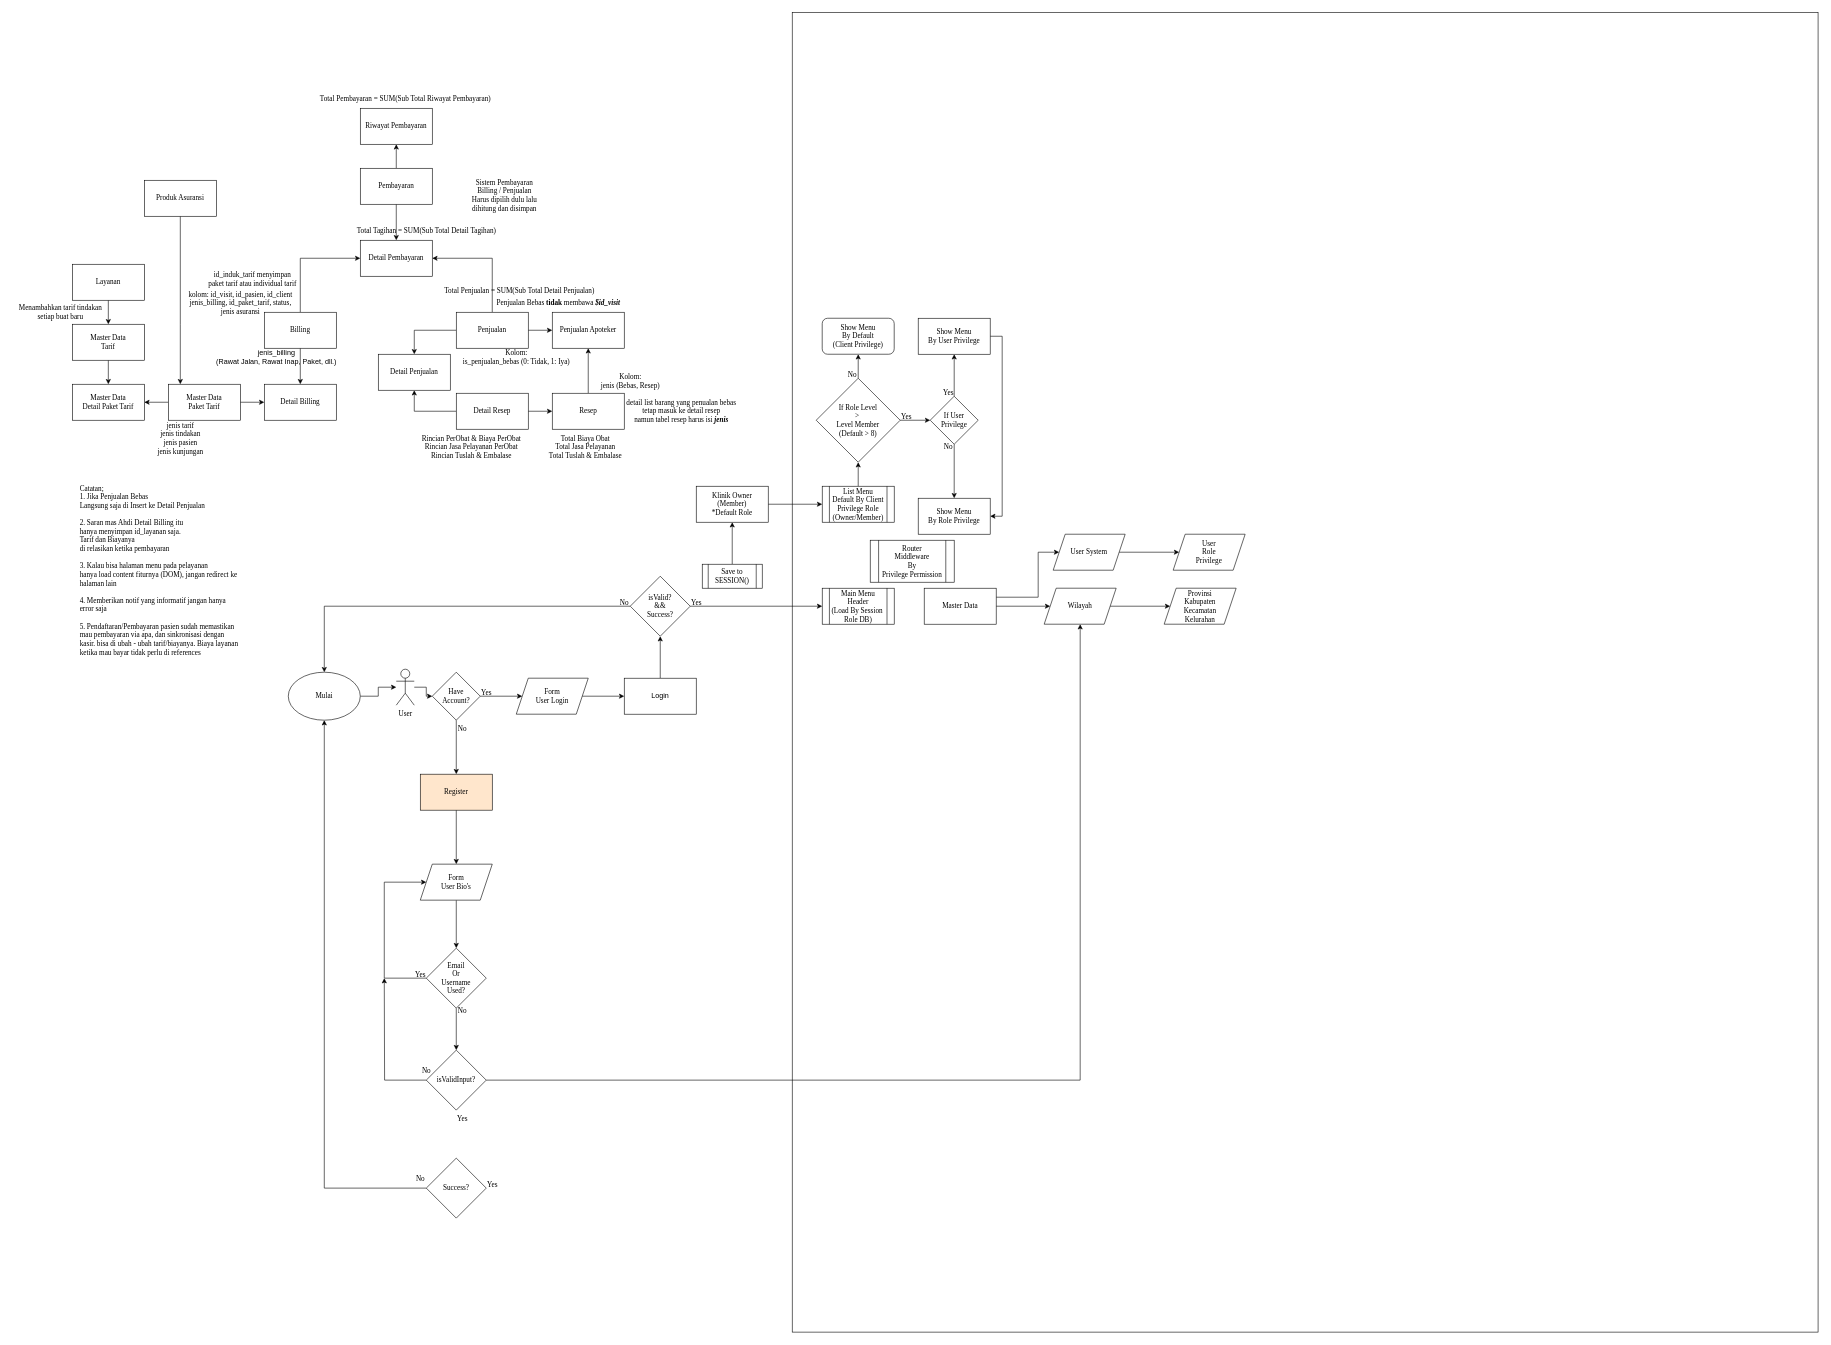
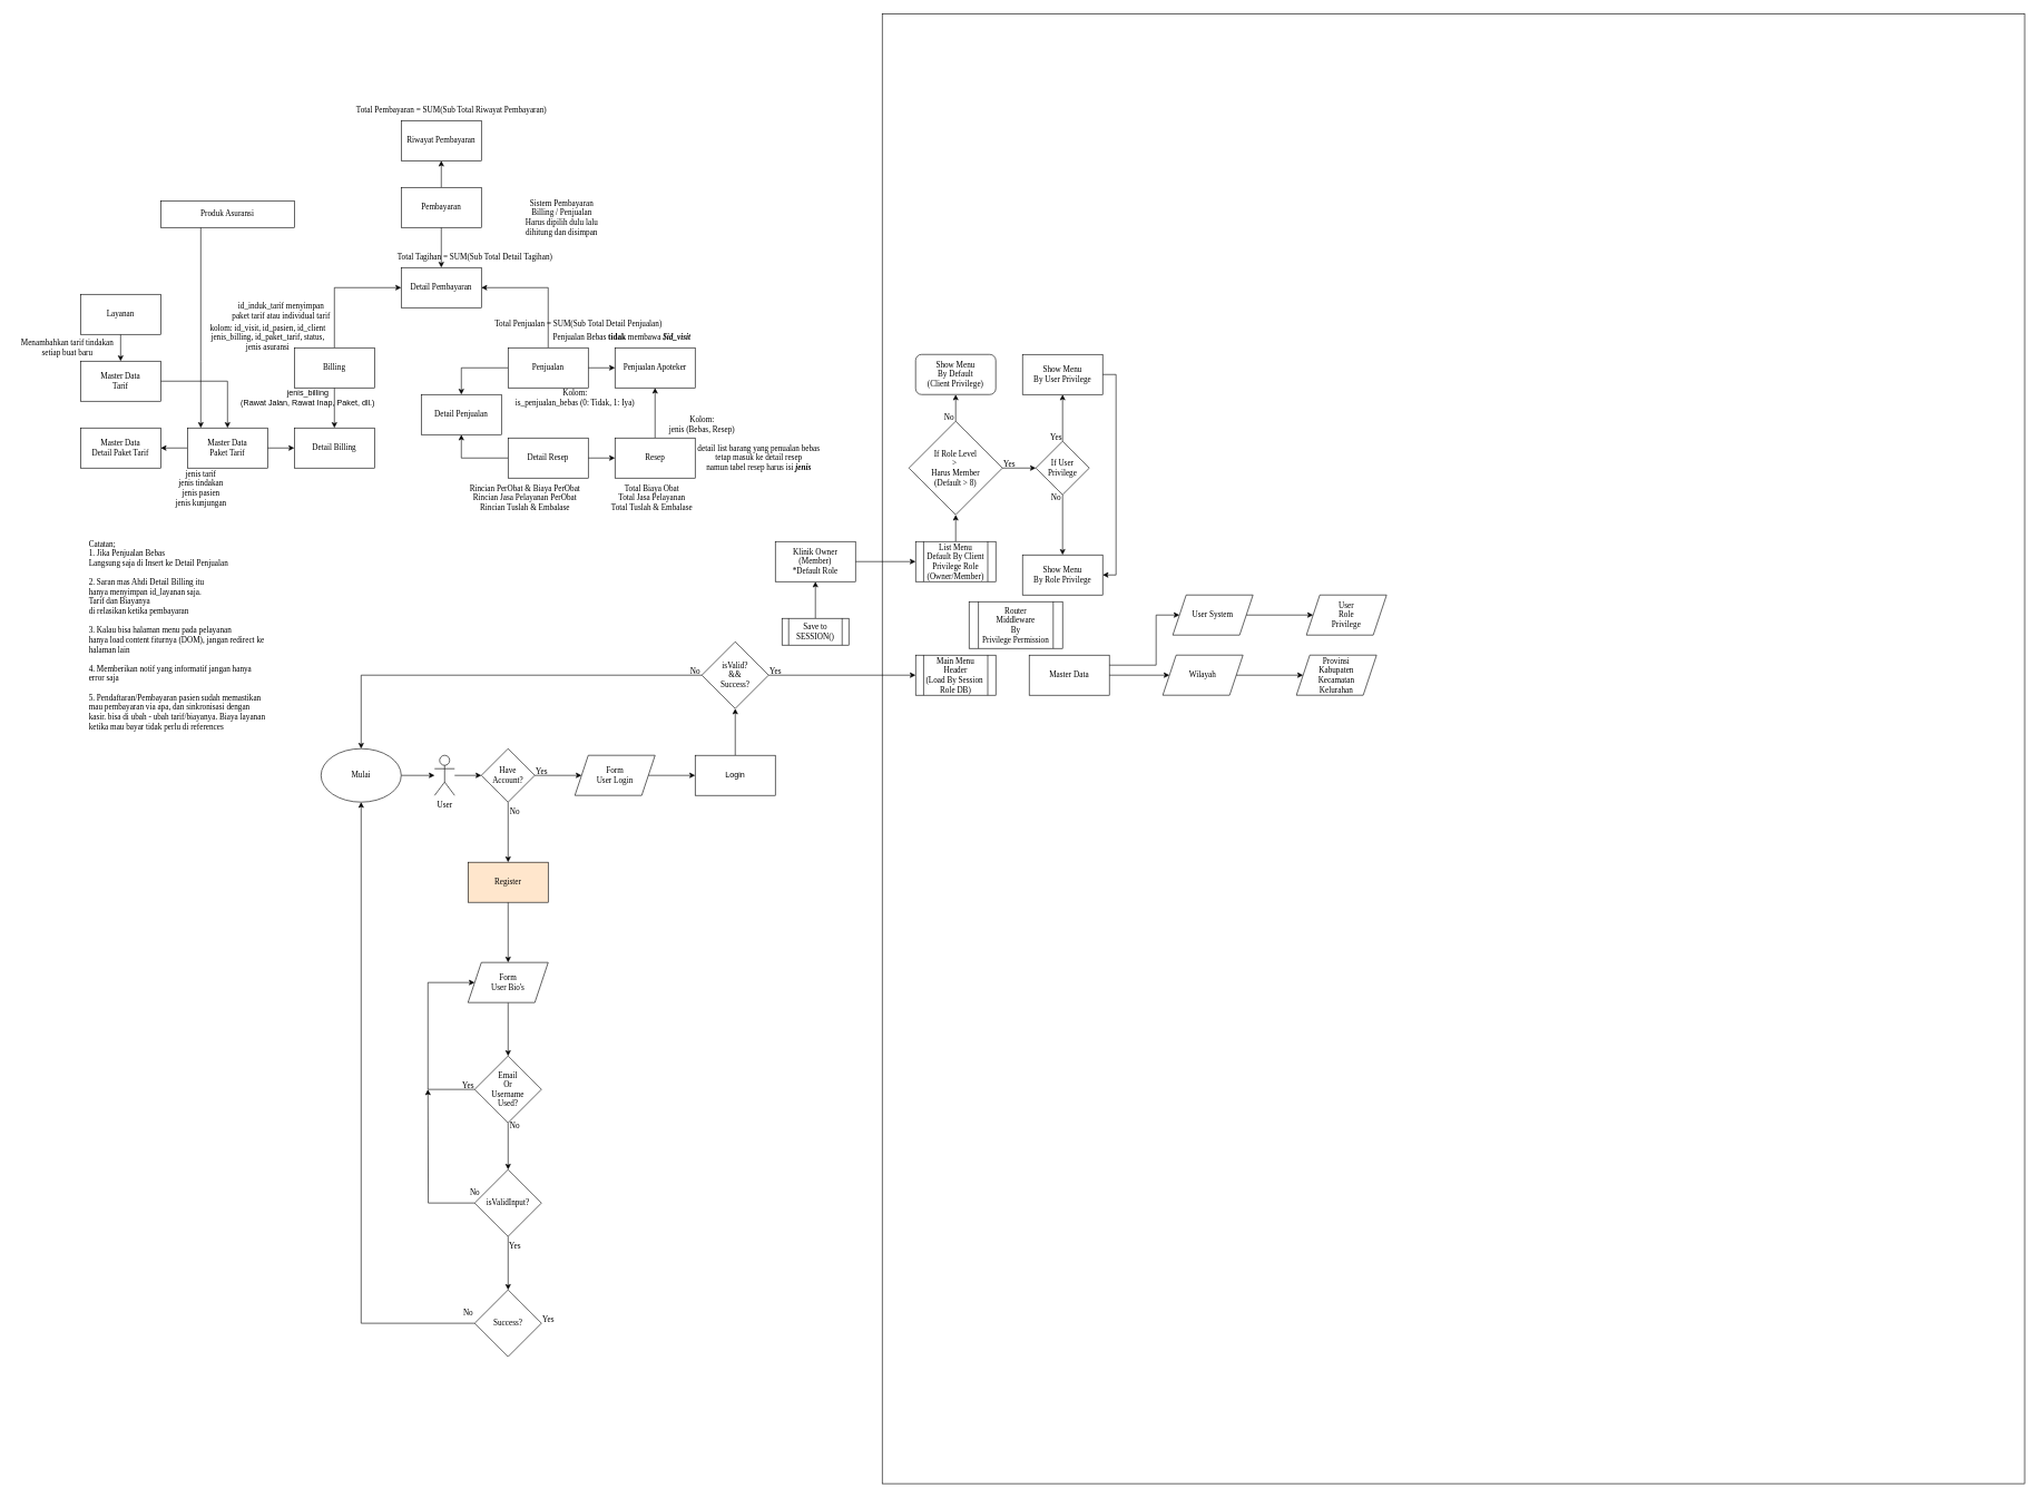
- <mxCell id="110" value="&lt;font face=&quot;Times New Roman&quot;&gt;Produk Asuransi&lt;/font&gt;" style="rounded=0;whiteSpace=wrap;html=1;" parent="1" vertex="1"><mxGeometry x="240" y="300" width="120" height="60" as="geometry" /></mxCell>
+ <mxCell id="110" value="&lt;font face=&quot;Times New Roman&quot;&gt;Produk Asuransi&lt;/font&gt;" style="rounded=0;whiteSpace=wrap;html=1;" parent="1" vertex="1"><mxGeometry x="240" y="300" width="200" height="40" as="geometry" /></mxCell>
- <mxCell id="102" value="" style="edgeStyle=orthogonalEdgeStyle;rounded=0;orthogonalLoop=1;jettySize=auto;html=1;" parent="1" source="103" target="112" edge="1"><mxGeometry relative="1" as="geometry" /></mxCell>
+ <mxCell id="102" value="" style="edgeStyle=orthogonalEdgeStyle;rounded=0;orthogonalLoop=1;jettySize=auto;html=1;" parent="1" source="103" target="108" edge="1"><mxGeometry relative="1" as="geometry" /></mxCell>
- <mxCell id="57" value="&lt;font face=&quot;Times New Roman&quot;&gt;If Role Level&lt;/font&gt;&lt;div&gt;&lt;div&gt;&lt;font face=&quot;Times New Roman&quot;&gt;&amp;gt;&amp;nbsp;&lt;/font&gt;&lt;/div&gt;&lt;div&gt;&lt;font face=&quot;Times New Roman&quot;&gt;Level Member&lt;br&gt;(Default &amp;gt; 8)&lt;/font&gt;&lt;/div&gt;&lt;/div&gt;" style="rhombus;whiteSpace=wrap;html=1;" parent="1" vertex="1"><mxGeometry x="1360" y="630" width="140" height="140" as="geometry" /></mxCell>
+ <mxCell id="57" value="&lt;font face=&quot;Times New Roman&quot;&gt;If Role Level&lt;/font&gt;&lt;div&gt;&lt;div&gt;&lt;font face=&quot;Times New Roman&quot;&gt;&amp;gt;&amp;nbsp;&lt;/font&gt;&lt;/div&gt;&lt;div&gt;&lt;font face=&quot;Times New Roman&quot;&gt;Harus Member&lt;br&gt;(Default &amp;gt; 8)&lt;/font&gt;&lt;/div&gt;&lt;/div&gt;" style="rhombus;whiteSpace=wrap;html=1;" parent="1" vertex="1"><mxGeometry x="1360" y="630" width="140" height="140" as="geometry" /></mxCell>
- <mxCell id="38" value="&lt;font face=&quot;Times New Roman&quot;&gt;Save to&lt;br&gt;SESSION()&lt;/font&gt;" style="shape=process;whiteSpace=wrap;html=1;backgroundOutline=1;" parent="1" vertex="1"><mxGeometry x="1170" y="940" width="100" height="40" as="geometry" /></mxCell>
+ <mxCell id="38" value="&lt;font face=&quot;Times New Roman&quot;&gt;Save to&lt;br&gt;SESSION()&lt;/font&gt;" style="shape=process;whiteSpace=wrap;html=1;backgroundOutline=1;" parent="1" vertex="1"><mxGeometry x="1170" y="925" width="100" height="40" as="geometry" /></mxCell>
- <mxCell id="22" value="" style="edgeStyle=orthogonalEdgeStyle;rounded=0;orthogonalLoop=1;jettySize=auto;html=1;" parent="1" source="23" target="48" edge="1"><mxGeometry relative="1" as="geometry" /></mxCell>
+ <mxCell id="22" value="" style="edgeStyle=orthogonalEdgeStyle;rounded=0;orthogonalLoop=1;jettySize=auto;html=1;" parent="1" source="23" target="28" edge="1"><mxGeometry relative="1" as="geometry" /></mxCell>
- <mxCell id="6" value="&lt;font face=&quot;Times New Roman&quot;&gt;User&lt;/font&gt;" style="shape=umlActor;verticalLabelPosition=bottom;verticalAlign=top;html=1;outlineConnect=0;" parent="1" vertex="1"><mxGeometry x="660" y="1115" width="30" height="60" as="geometry" /></mxCell>
+ <mxCell id="6" value="&lt;font face=&quot;Times New Roman&quot;&gt;User&lt;/font&gt;" style="shape=umlActor;verticalLabelPosition=bottom;verticalAlign=top;html=1;outlineConnect=0;" parent="1" vertex="1"><mxGeometry x="650" y="1130" width="30" height="60" as="geometry" /></mxCell>
